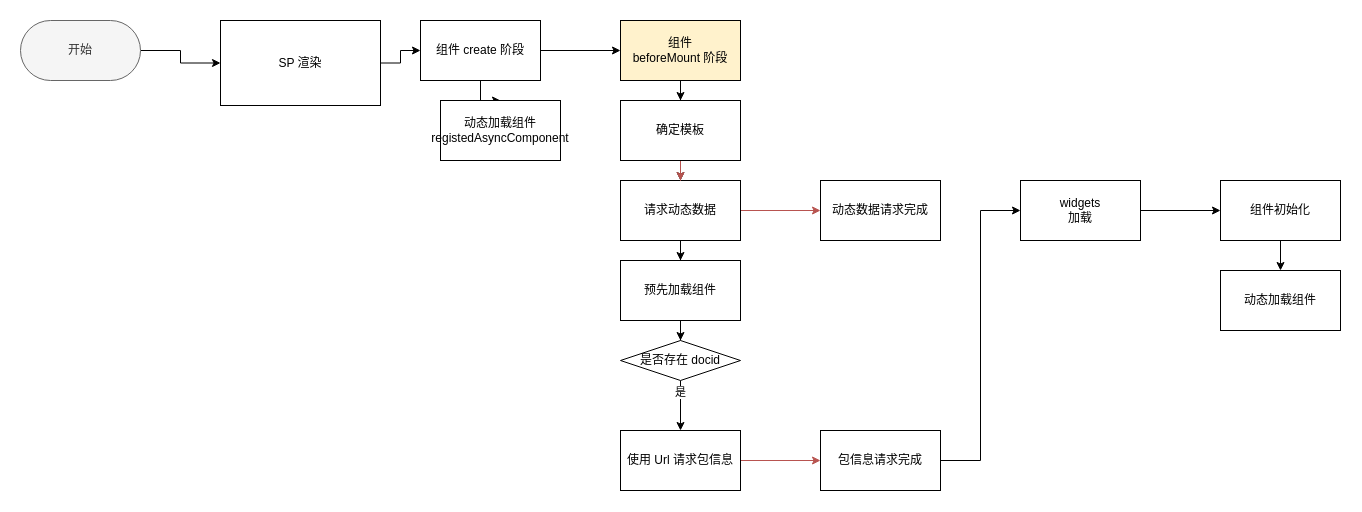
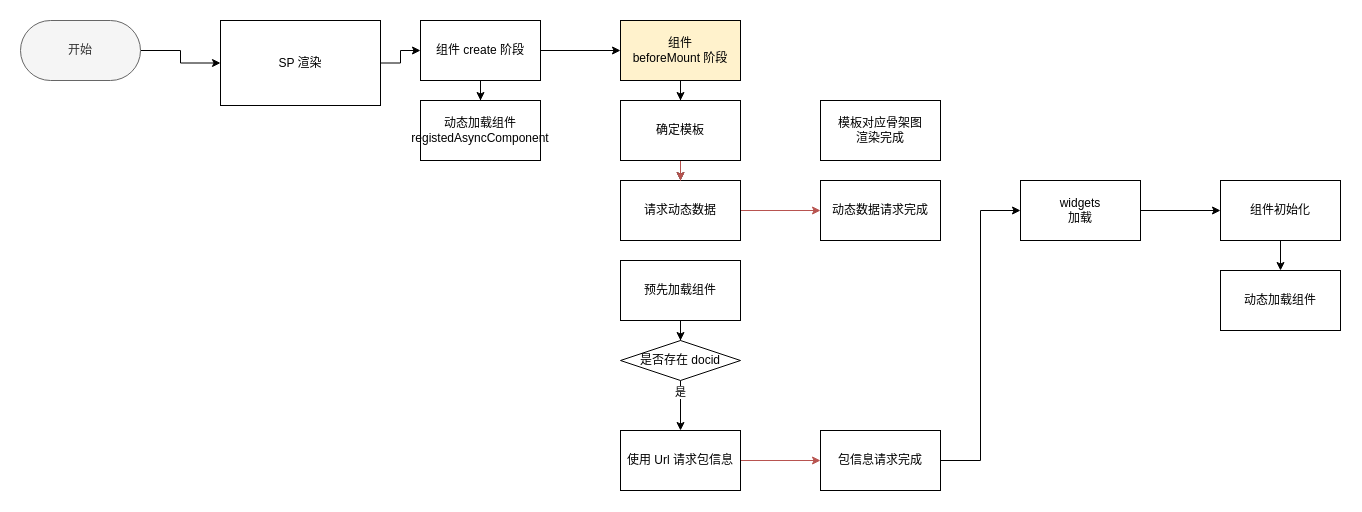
- <mxCell id="21" value="动态加载组件&lt;br&gt;registedAsyncComponent" style="rounded=1;whiteSpace=wrap;html=1;arcSize=0;" vertex="1" parent="1"><mxGeometry x="440" y="100" width="120" height="60" as="geometry" /></mxCell>
+ <mxCell id="21" value="动态加载组件&lt;br&gt;registedAsyncComponent" style="rounded=1;whiteSpace=wrap;html=1;arcSize=0;" vertex="1" parent="1"><mxGeometry x="420" y="100" width="120" height="60" as="geometry" /></mxCell>
+ <mxCell id="6" value="模板对应骨架图&lt;br&gt;渲染完成" style="rounded=1;whiteSpace=wrap;html=1;arcSize=0;" vertex="1" parent="1"><mxGeometry x="820" y="100" width="120" height="60" as="geometry" /></mxCell>
- <mxCell id="13" value="" style="edgeStyle=orthogonalEdgeStyle;rounded=0;orthogonalLoop=1;jettySize=auto;html=1;" edge="1" parent="1" source="15" target="17"><mxGeometry relative="1" as="geometry" /></mxCell>
